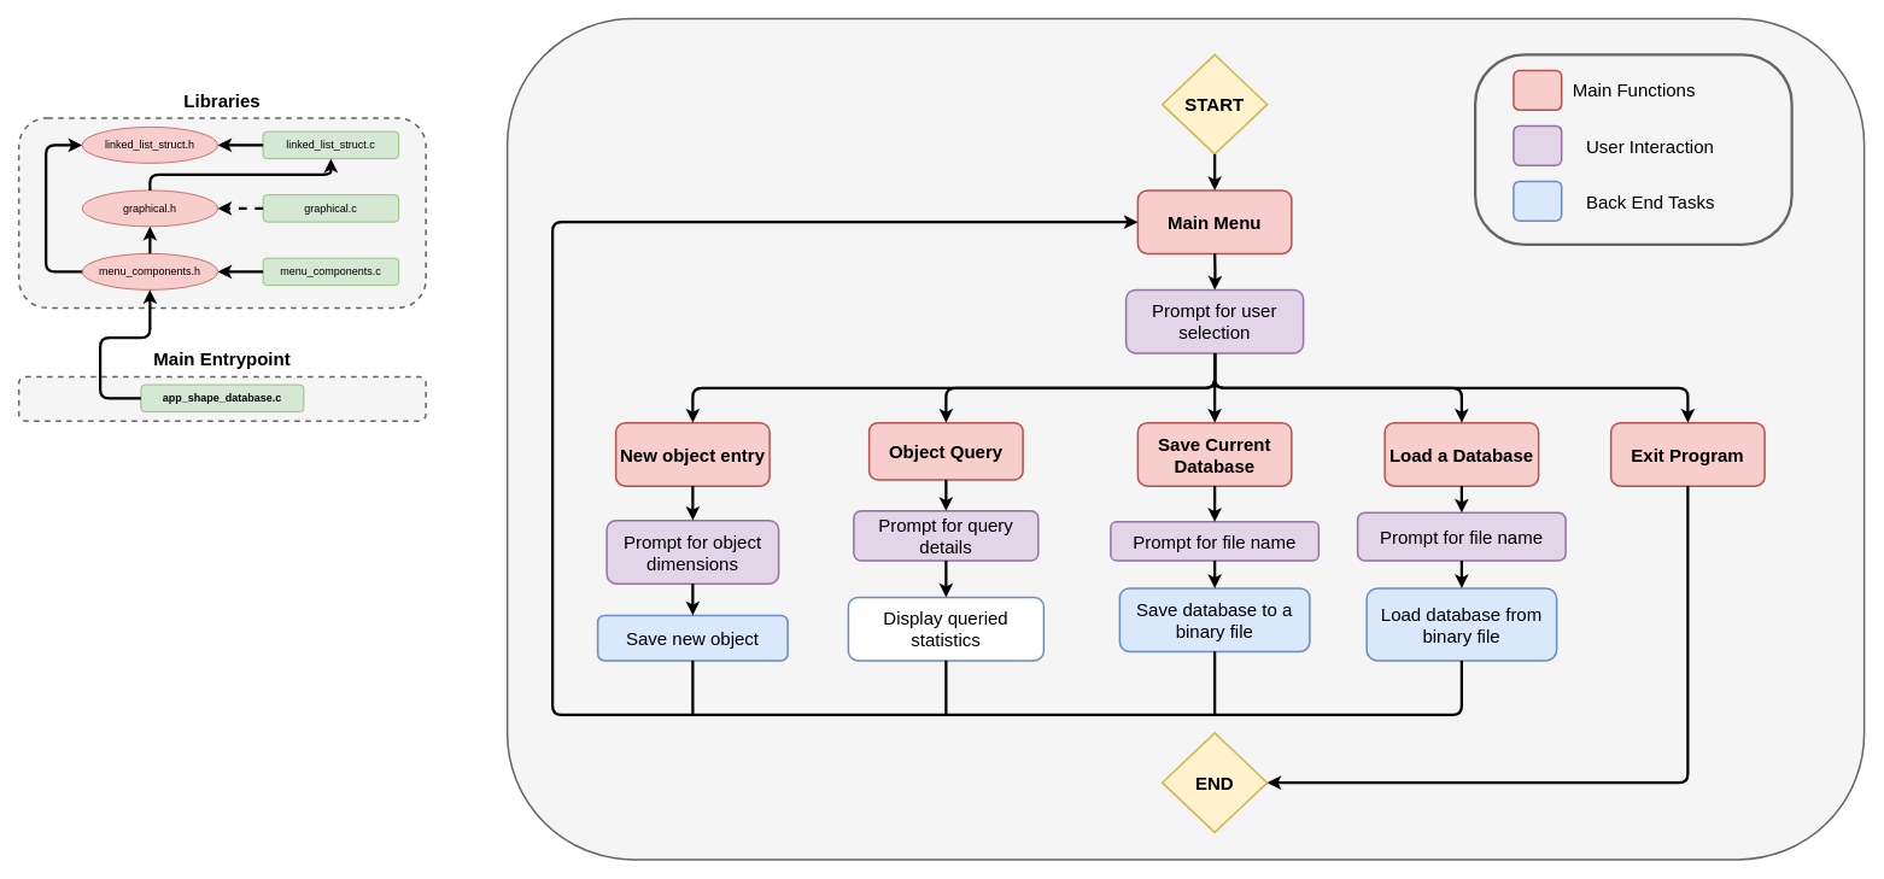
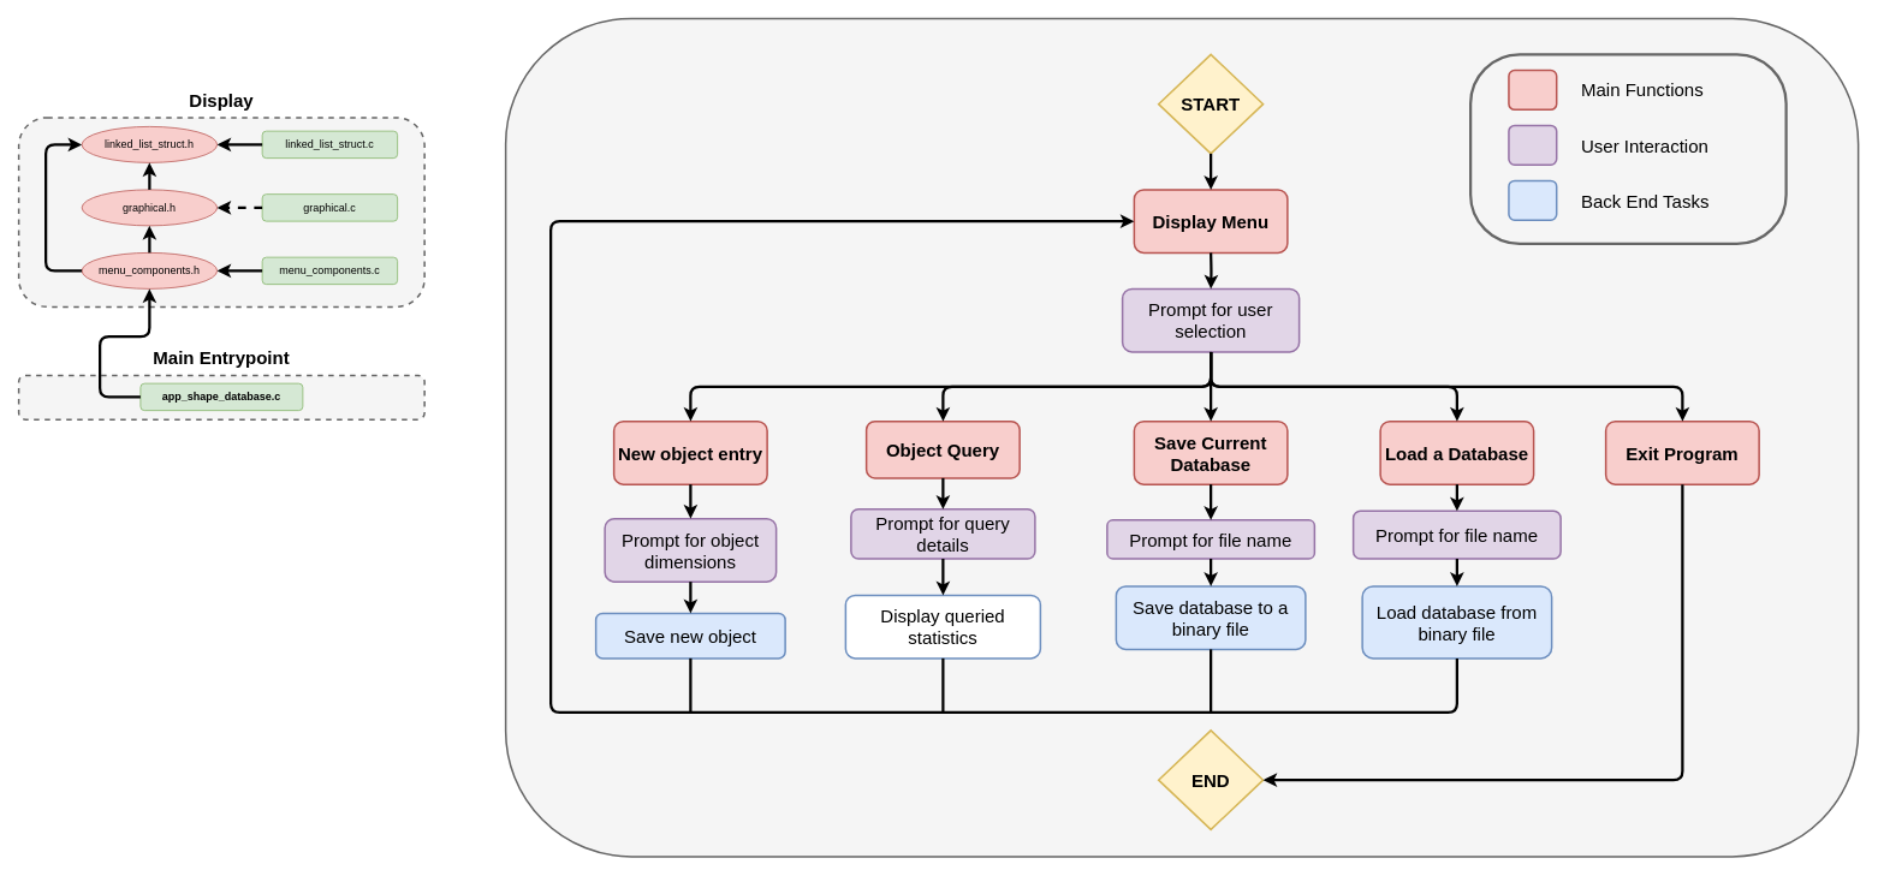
- <mxCell id="65" value="Main Functions" style="text;html=1;strokeColor=none;fillColor=none;align=left;verticalAlign=middle;whiteSpace=wrap;rounded=0;fontSize=20;" vertex="1" parent="60"><mxGeometry x="105.909" y="26.25" width="201.515" height="26.25" as="geometry" /></mxCell>
+ <mxCell id="65" value="Main Functions" style="text;html=1;strokeColor=none;fillColor=none;align=left;verticalAlign=middle;whiteSpace=wrap;rounded=0;fontSize=20;" vertex="1" parent="60"><mxGeometry x="120.909" y="26.25" width="201.515" height="26.25" as="geometry" /></mxCell>
- <mxCell id="19" value="&lt;font style=&quot;font-size: 20px;&quot;&gt;&lt;b style=&quot;font-size: 20px;&quot;&gt;Libraries&lt;/b&gt;&lt;/font&gt;" style="text;html=1;strokeColor=none;fillColor=none;align=center;verticalAlign=middle;whiteSpace=wrap;rounded=0;dashed=1;fontSize=20;" vertex="1" parent="2"><mxGeometry width="450" height="40" as="geometry" /></mxCell>
+ <mxCell id="19" value="&lt;font style=&quot;font-size: 20px;&quot;&gt;&lt;b style=&quot;font-size: 20px;&quot;&gt;Display&lt;/b&gt;&lt;/font&gt;" style="text;html=1;strokeColor=none;fillColor=none;align=center;verticalAlign=middle;whiteSpace=wrap;rounded=0;dashed=1;fontSize=20;" vertex="1" parent="2"><mxGeometry width="450" height="40" as="geometry" /></mxCell>
- <mxCell id="14" value="" style="endArrow=classic;html=1;rounded=1;strokeWidth=3;edgeStyle=orthogonalEdgeStyle;exitX=0.5;exitY=0;exitDx=0;exitDy=0;" edge="1" parent="2" source="8" target="5"><mxGeometry width="50" height="50" relative="1" as="geometry"><mxPoint x="515" y="110" as="sourcePoint" /><mxPoint x="440" y="-10" as="targetPoint" /></mxGeometry></mxCell>
+ <mxCell id="14" value="" style="endArrow=classic;html=1;rounded=1;strokeWidth=3;edgeStyle=orthogonalEdgeStyle;exitX=0.5;exitY=0;exitDx=0;exitDy=0;entryX=0.5;entryY=1;entryDx=0;entryDy=0;" edge="1" parent="2" source="8" target="6"><mxGeometry width="50" height="50" relative="1" as="geometry"><mxPoint x="515" y="110" as="sourcePoint" /><mxPoint x="440" y="-10" as="targetPoint" /></mxGeometry></mxCell>
- <mxCell id="23" value="Main Menu" style="rounded=1;whiteSpace=wrap;html=1;fontSize=20;strokeWidth=2;fillColor=#f8cecc;fontStyle=1;strokeColor=#b85450;" vertex="1" parent="21"><mxGeometry x="697" y="190" width="170" height="70" as="geometry" /></mxCell>
+ <mxCell id="23" value="Display Menu" style="rounded=1;whiteSpace=wrap;html=1;fontSize=20;strokeWidth=2;fillColor=#f8cecc;fontStyle=1;strokeColor=#b85450;" vertex="1" parent="21"><mxGeometry x="697" y="190" width="170" height="70" as="geometry" /></mxCell>
